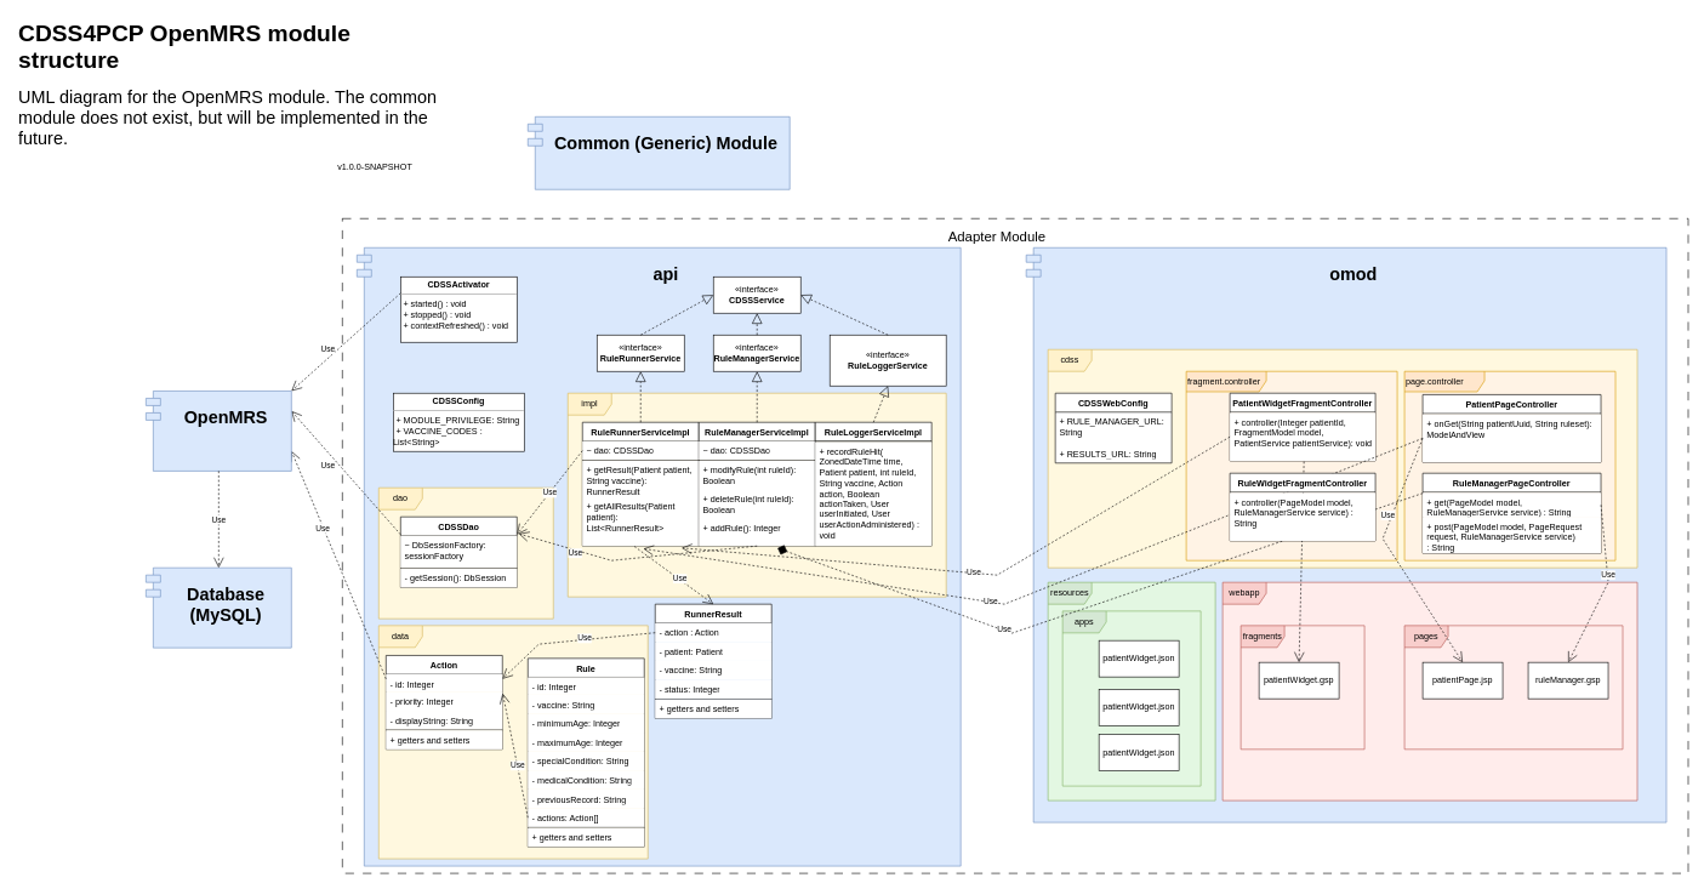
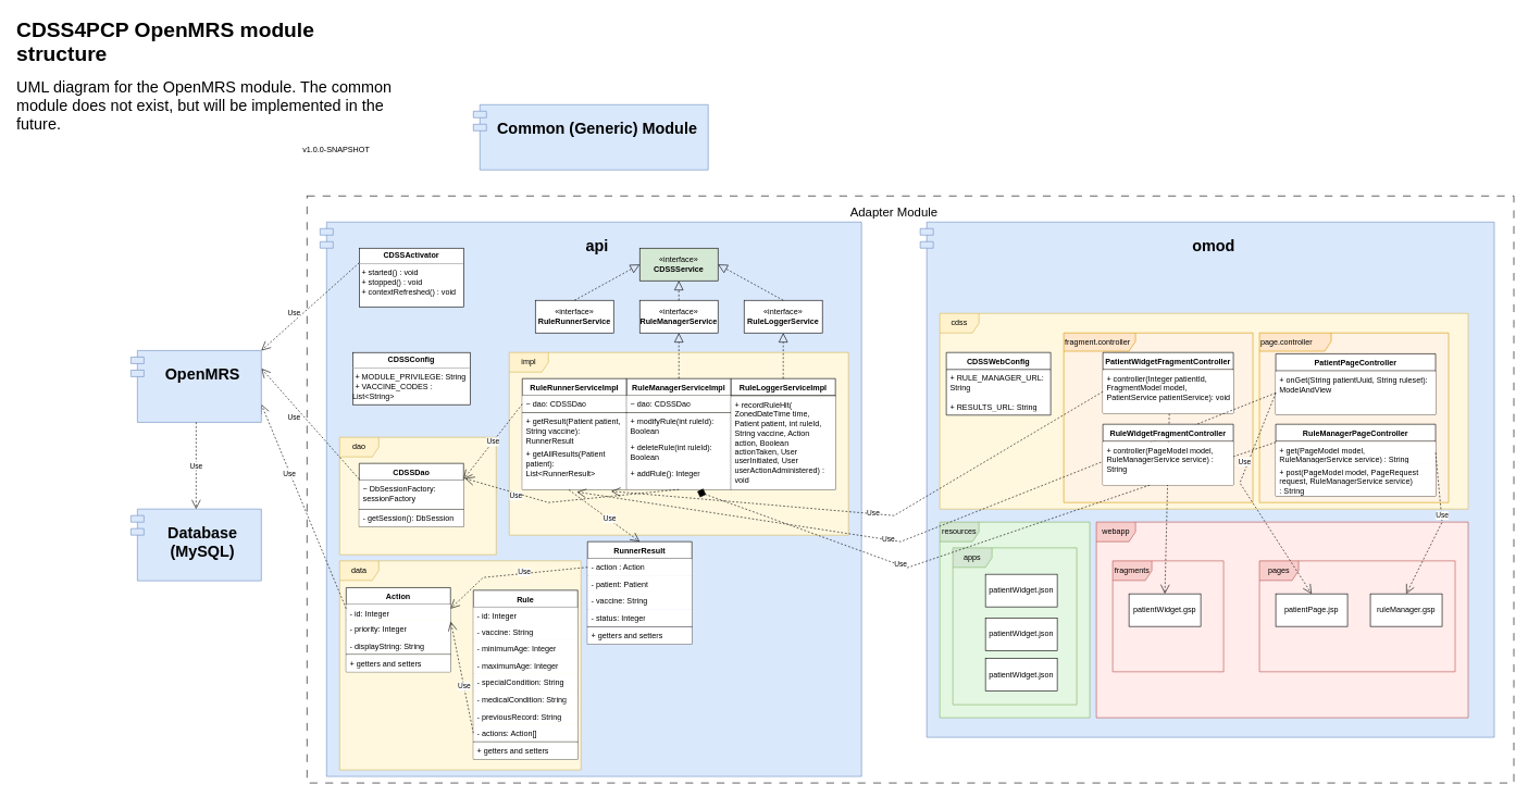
- <mxCell id="8" value="«interface»&lt;br&gt;&lt;b&gt;CDSSService&lt;br&gt;&lt;/b&gt;" style="html=1;whiteSpace=wrap;" parent="1" vertex="1"><mxGeometry x="980" y="380" width="120" height="50" as="geometry" /></mxCell>
+ <mxCell id="8" value="«interface»&lt;br&gt;&lt;b&gt;CDSSService&lt;br&gt;&lt;/b&gt;" style="html=1;whiteSpace=wrap;fillColor=#d5e8d4;" parent="1" vertex="1"><mxGeometry x="980" y="380" width="120" height="50" as="geometry" /></mxCell>
- <mxCell id="11" value="«interface»&lt;br&gt;&lt;b&gt;RuleLoggerService&lt;br&gt;&lt;/b&gt;" style="html=1;whiteSpace=wrap;" parent="1" vertex="1"><mxGeometry x="1140" y="460" width="160" height="70" as="geometry" /></mxCell>
+ <mxCell id="11" value="«interface»&lt;br&gt;&lt;b&gt;RuleLoggerService&lt;br&gt;&lt;/b&gt;" style="html=1;whiteSpace=wrap;" parent="1" vertex="1"><mxGeometry x="1140" y="460" width="120" height="50" as="geometry" /></mxCell>
- <mxCell id="21" value="" style="endArrow=block;dashed=1;endFill=0;endSize=12;html=1;rounded=0;exitX=0.5;exitY=0;exitDx=0;exitDy=0;entryX=0.5;entryY=1;entryDx=0;entryDy=0;" parent="1" source="16" target="9" edge="1"><mxGeometry width="160" relative="1" as="geometry"><mxPoint x="860" y="540" as="sourcePoint" /><mxPoint x="920" y="530" as="targetPoint" /></mxGeometry></mxCell>
